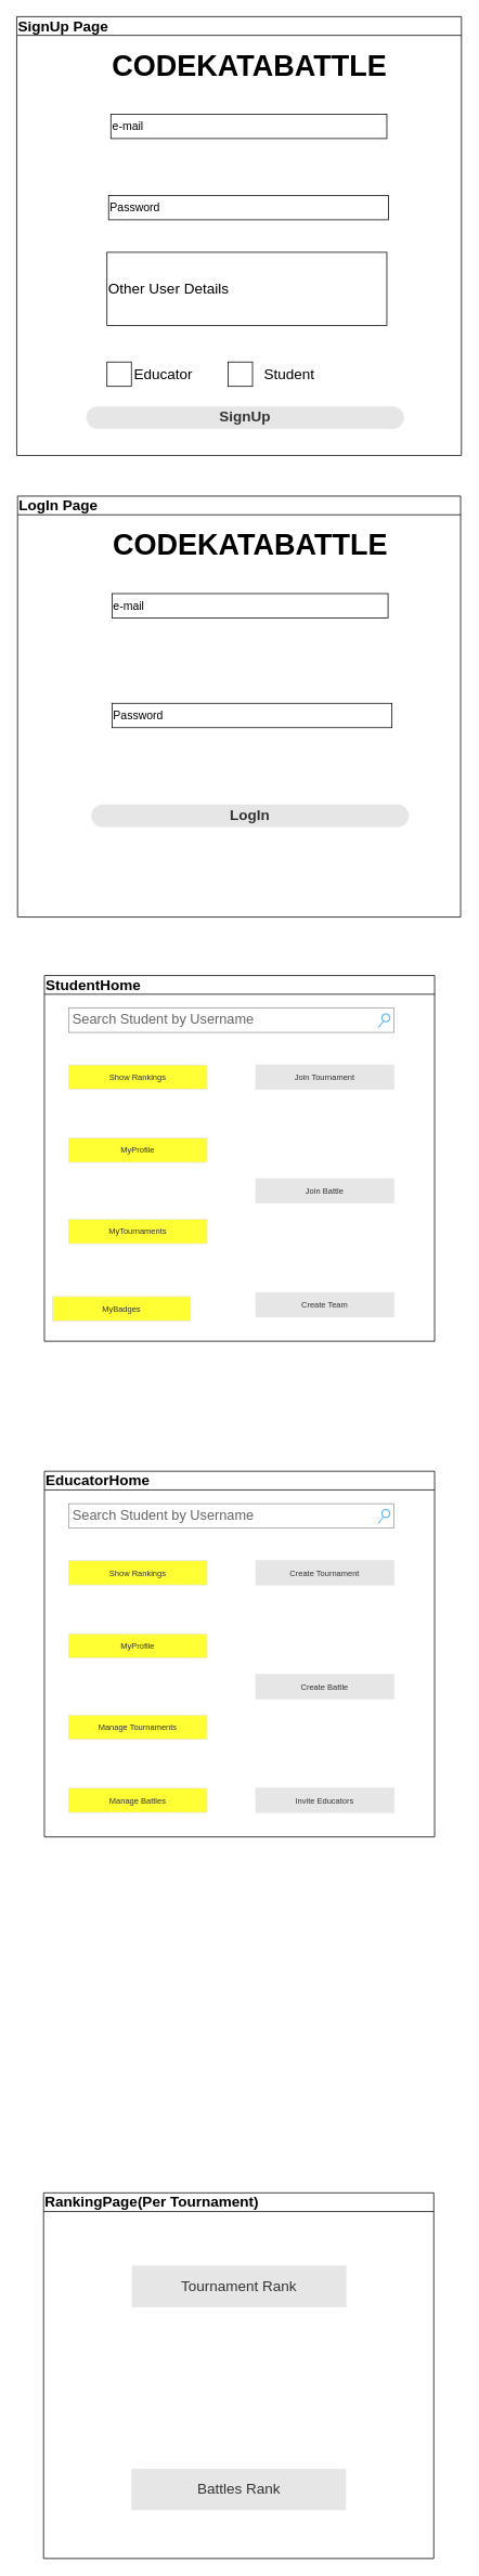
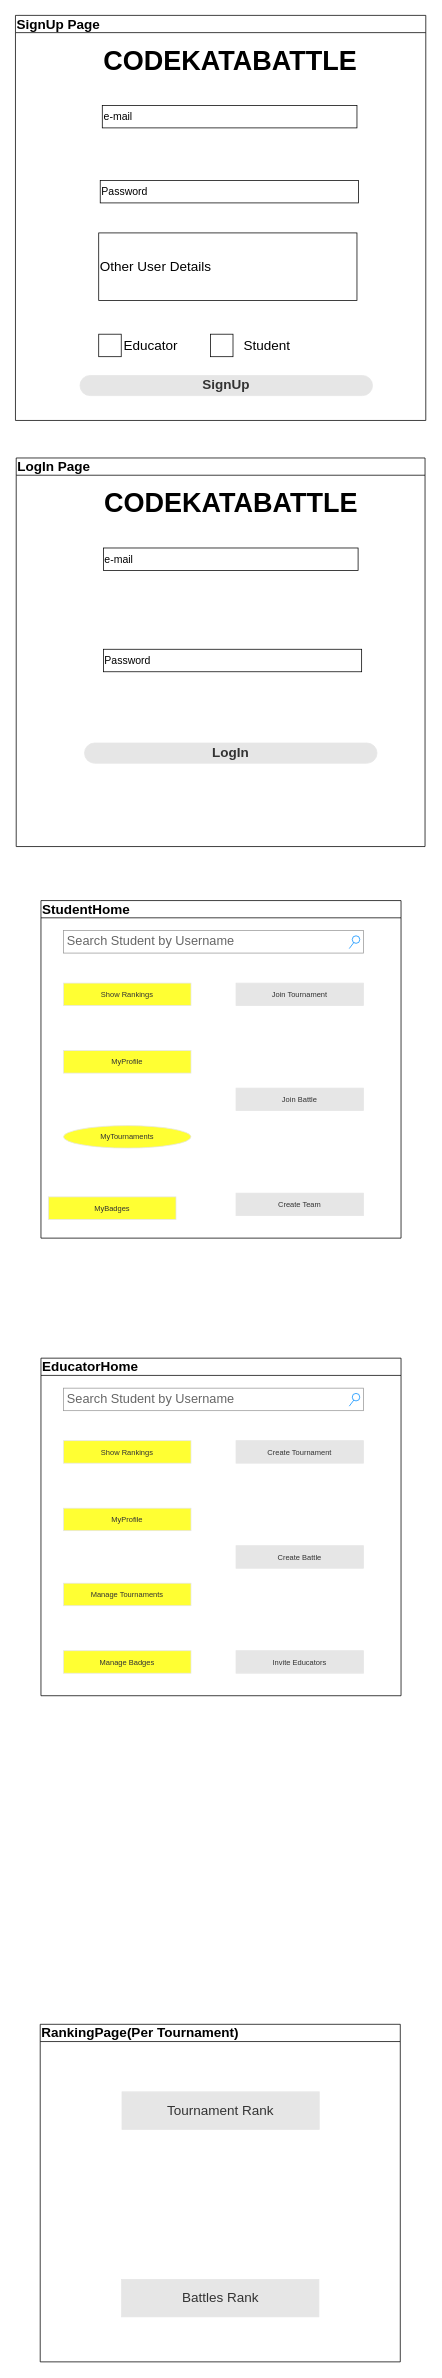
- <mxCell id="23" value="MyTournaments" style="rounded=1;html=1;shadow=0;dashed=0;whiteSpace=wrap;fontSize=10;fillColor=#FFFF33;align=center;strokeColor=#E6E6E6;fontColor=#333333;arcSize=0;" vertex="1" parent="17"><mxGeometry x="30" y="300" width="170" height="30" as="geometry" /></mxCell>
+ <mxCell id="23" value="MyTournaments" style="ellipse;html=1;shadow=0;dashed=0;whiteSpace=wrap;fontSize=10;fillColor=#FFFF33;align=center;strokeColor=#E6E6E6;fontColor=#333333;arcSize=0;" vertex="1" parent="17"><mxGeometry x="30" y="300" width="170" height="30" as="geometry" /></mxCell>
- <mxCell id="33" value="Manage Battles" style="rounded=1;html=1;shadow=0;dashed=0;whiteSpace=wrap;fontSize=10;fillColor=#FFFF33;align=center;strokeColor=#E6E6E6;fontColor=#333333;arcSize=0;" vertex="1" parent="26"><mxGeometry x="30" y="390" width="170" height="30" as="geometry" /></mxCell>
+ <mxCell id="33" value="Manage Badges" style="rounded=1;html=1;shadow=0;dashed=0;whiteSpace=wrap;fontSize=10;fillColor=#FFFF33;align=center;strokeColor=#E6E6E6;fontColor=#333333;arcSize=0;" vertex="1" parent="26"><mxGeometry x="30" y="390" width="170" height="30" as="geometry" /></mxCell>
